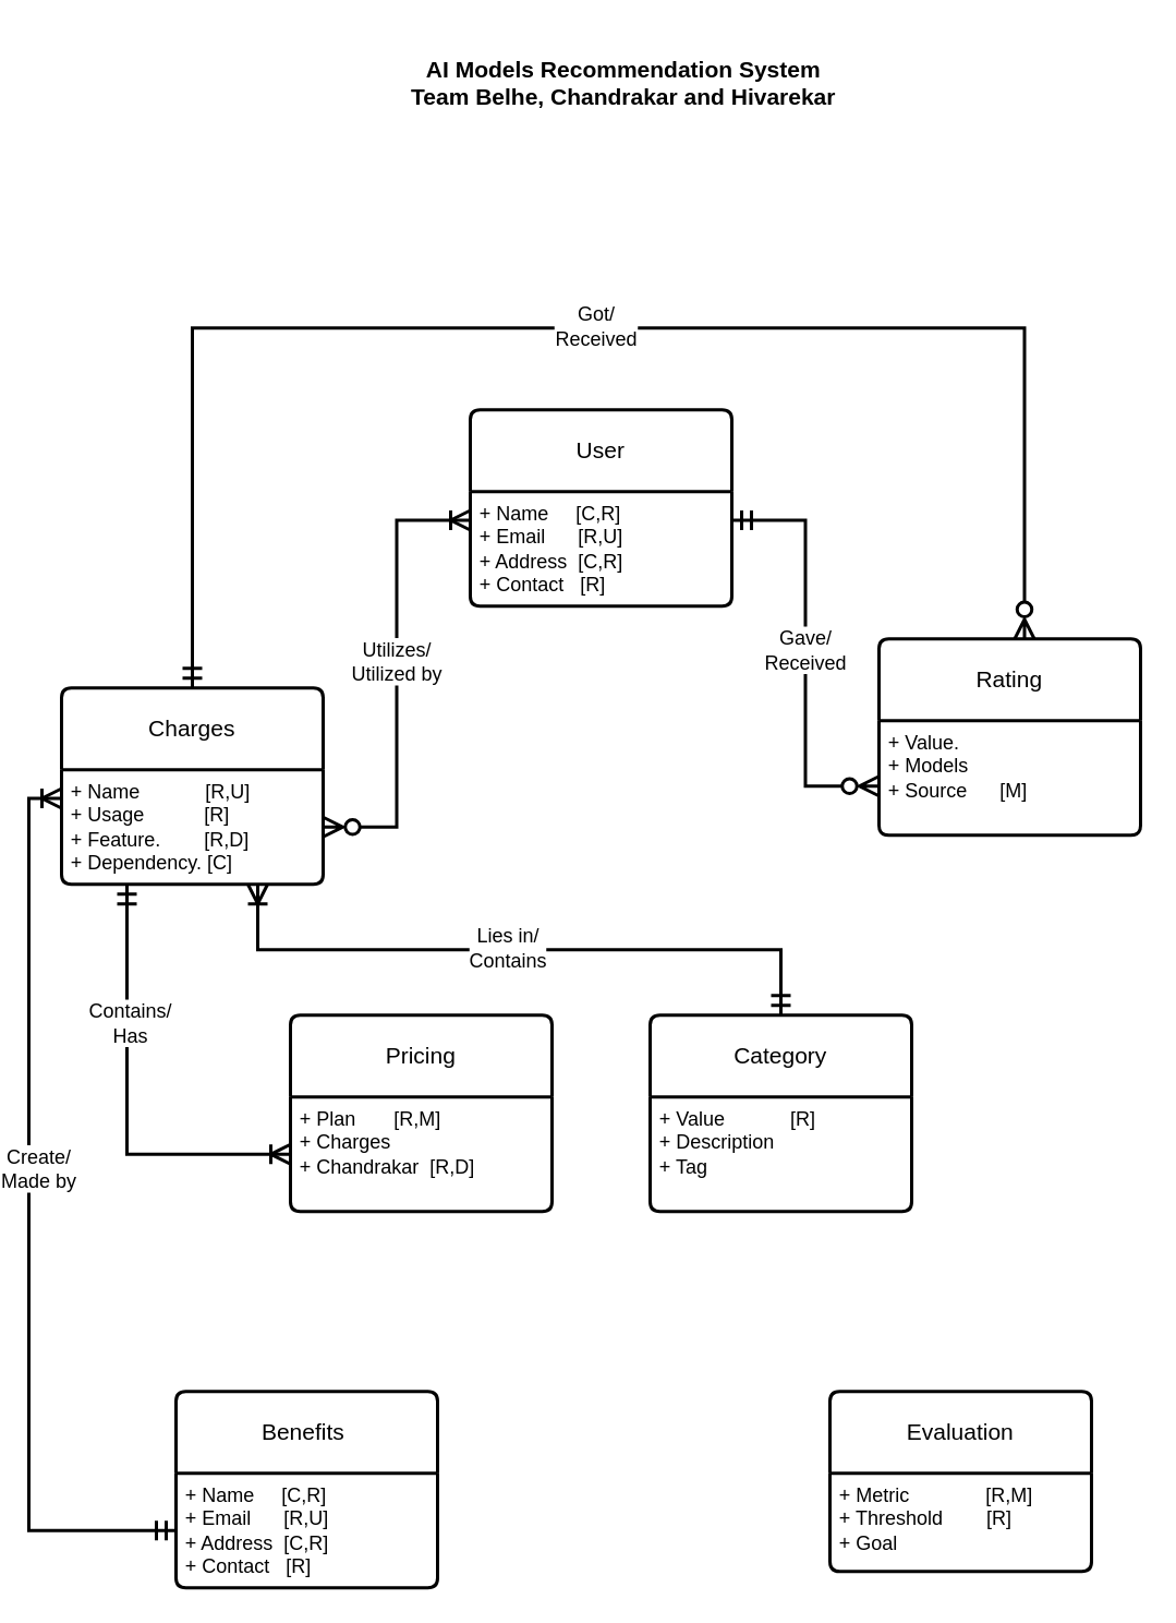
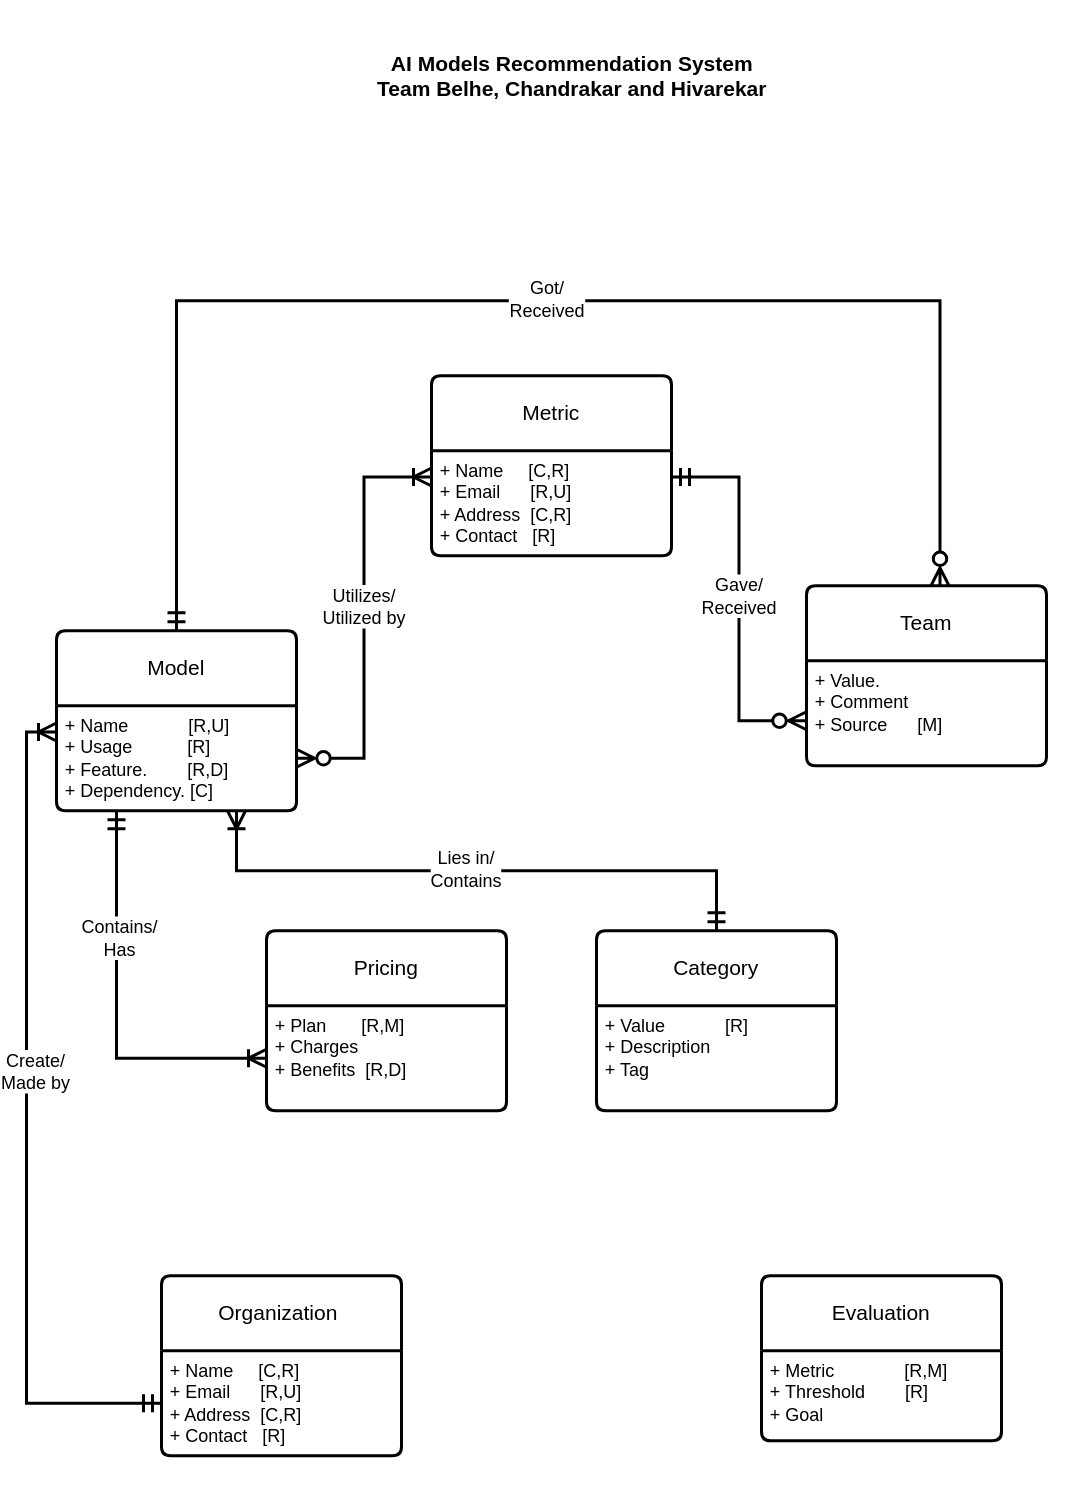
- <mxCell id="2" value="User" style="swimlane;childLayout=stackLayout;horizontal=1;startSize=50;horizontalStack=0;rounded=1;fontSize=14;fontStyle=0;strokeWidth=2;resizeParent=0;resizeLast=1;shadow=0;dashed=0;align=center;arcSize=4;whiteSpace=wrap;html=1;" parent="1" vertex="1"><mxGeometry x="270" y="250" width="160" height="120" as="geometry" /></mxCell>
+ <mxCell id="2" value="Metric" style="swimlane;childLayout=stackLayout;horizontal=1;startSize=50;horizontalStack=0;rounded=1;fontSize=14;fontStyle=0;strokeWidth=2;resizeParent=0;resizeLast=1;shadow=0;dashed=0;align=center;arcSize=4;whiteSpace=wrap;html=1;" parent="1" vertex="1"><mxGeometry x="270" y="250" width="160" height="120" as="geometry" /></mxCell>
- <mxCell id="12" value="Rating" style="swimlane;childLayout=stackLayout;horizontal=1;startSize=50;horizontalStack=0;rounded=1;fontSize=14;fontStyle=0;strokeWidth=2;resizeParent=0;resizeLast=1;shadow=0;dashed=0;align=center;arcSize=4;whiteSpace=wrap;html=1;" parent="1" vertex="1"><mxGeometry x="520" y="390" width="160" height="120" as="geometry" /></mxCell>
+ <mxCell id="12" value="Team" style="swimlane;childLayout=stackLayout;horizontal=1;startSize=50;horizontalStack=0;rounded=1;fontSize=14;fontStyle=0;strokeWidth=2;resizeParent=0;resizeLast=1;shadow=0;dashed=0;align=center;arcSize=4;whiteSpace=wrap;html=1;" parent="1" vertex="1"><mxGeometry x="520" y="390" width="160" height="120" as="geometry" /></mxCell>
- <mxCell id="6" value="Charges" style="swimlane;childLayout=stackLayout;horizontal=1;startSize=50;horizontalStack=0;rounded=1;fontSize=14;fontStyle=0;strokeWidth=2;resizeParent=0;resizeLast=1;shadow=0;dashed=0;align=center;arcSize=4;whiteSpace=wrap;html=1;" parent="1" vertex="1"><mxGeometry x="20" y="420" width="160" height="120" as="geometry" /></mxCell>
+ <mxCell id="6" value="Model" style="swimlane;childLayout=stackLayout;horizontal=1;startSize=50;horizontalStack=0;rounded=1;fontSize=14;fontStyle=0;strokeWidth=2;resizeParent=0;resizeLast=1;shadow=0;dashed=0;align=center;arcSize=4;whiteSpace=wrap;html=1;" parent="1" vertex="1"><mxGeometry x="20" y="420" width="160" height="120" as="geometry" /></mxCell>
- <mxCell id="13" value="+ Value.&amp;nbsp; &amp;nbsp; &amp;nbsp; &amp;nbsp;&lt;br&gt;+ Models&lt;br&gt;+ Source&amp;nbsp; &amp;nbsp; &amp;nbsp; [M]" style="align=left;strokeColor=none;fillColor=none;spacingLeft=4;fontSize=12;verticalAlign=top;resizable=0;rotatable=0;part=1;html=1;" parent="12" vertex="1"><mxGeometry y="50" width="160" height="70" as="geometry" /></mxCell>
+ <mxCell id="13" value="+ Value.&amp;nbsp; &amp;nbsp; &amp;nbsp; &amp;nbsp;&lt;br&gt;+ Comment&lt;br&gt;+ Source&amp;nbsp; &amp;nbsp; &amp;nbsp; [M]" style="align=left;strokeColor=none;fillColor=none;spacingLeft=4;fontSize=12;verticalAlign=top;resizable=0;rotatable=0;part=1;html=1;" parent="12" vertex="1"><mxGeometry y="50" width="160" height="70" as="geometry" /></mxCell>
- <mxCell id="5" value="+ Plan&amp;nbsp; &amp;nbsp; &amp;nbsp; &amp;nbsp;[R,M]&lt;br&gt;+ Charges&amp;nbsp;&lt;br&gt;+ Chandrakar&amp;nbsp; [R,D]" style="align=left;strokeColor=none;fillColor=none;spacingLeft=4;fontSize=12;verticalAlign=top;resizable=0;rotatable=0;part=1;html=1;" parent="4" vertex="1"><mxGeometry y="50" width="160" height="70" as="geometry" /></mxCell>
+ <mxCell id="5" value="+ Plan&amp;nbsp; &amp;nbsp; &amp;nbsp; &amp;nbsp;[R,M]&lt;br&gt;+ Charges&amp;nbsp;&lt;br&gt;+ Benefits&amp;nbsp; [R,D]" style="align=left;strokeColor=none;fillColor=none;spacingLeft=4;fontSize=12;verticalAlign=top;resizable=0;rotatable=0;part=1;html=1;" parent="4" vertex="1"><mxGeometry y="50" width="160" height="70" as="geometry" /></mxCell>
- <mxCell id="10" value="Benefits&amp;nbsp;" style="swimlane;childLayout=stackLayout;horizontal=1;startSize=50;horizontalStack=0;rounded=1;fontSize=14;fontStyle=0;strokeWidth=2;resizeParent=0;resizeLast=1;shadow=0;dashed=0;align=center;arcSize=4;whiteSpace=wrap;html=1;" parent="1" vertex="1"><mxGeometry x="90" y="850" width="160" height="120" as="geometry" /></mxCell>
+ <mxCell id="10" value="Organization&amp;nbsp;" style="swimlane;childLayout=stackLayout;horizontal=1;startSize=50;horizontalStack=0;rounded=1;fontSize=14;fontStyle=0;strokeWidth=2;resizeParent=0;resizeLast=1;shadow=0;dashed=0;align=center;arcSize=4;whiteSpace=wrap;html=1;" parent="1" vertex="1"><mxGeometry x="90" y="850" width="160" height="120" as="geometry" /></mxCell>
